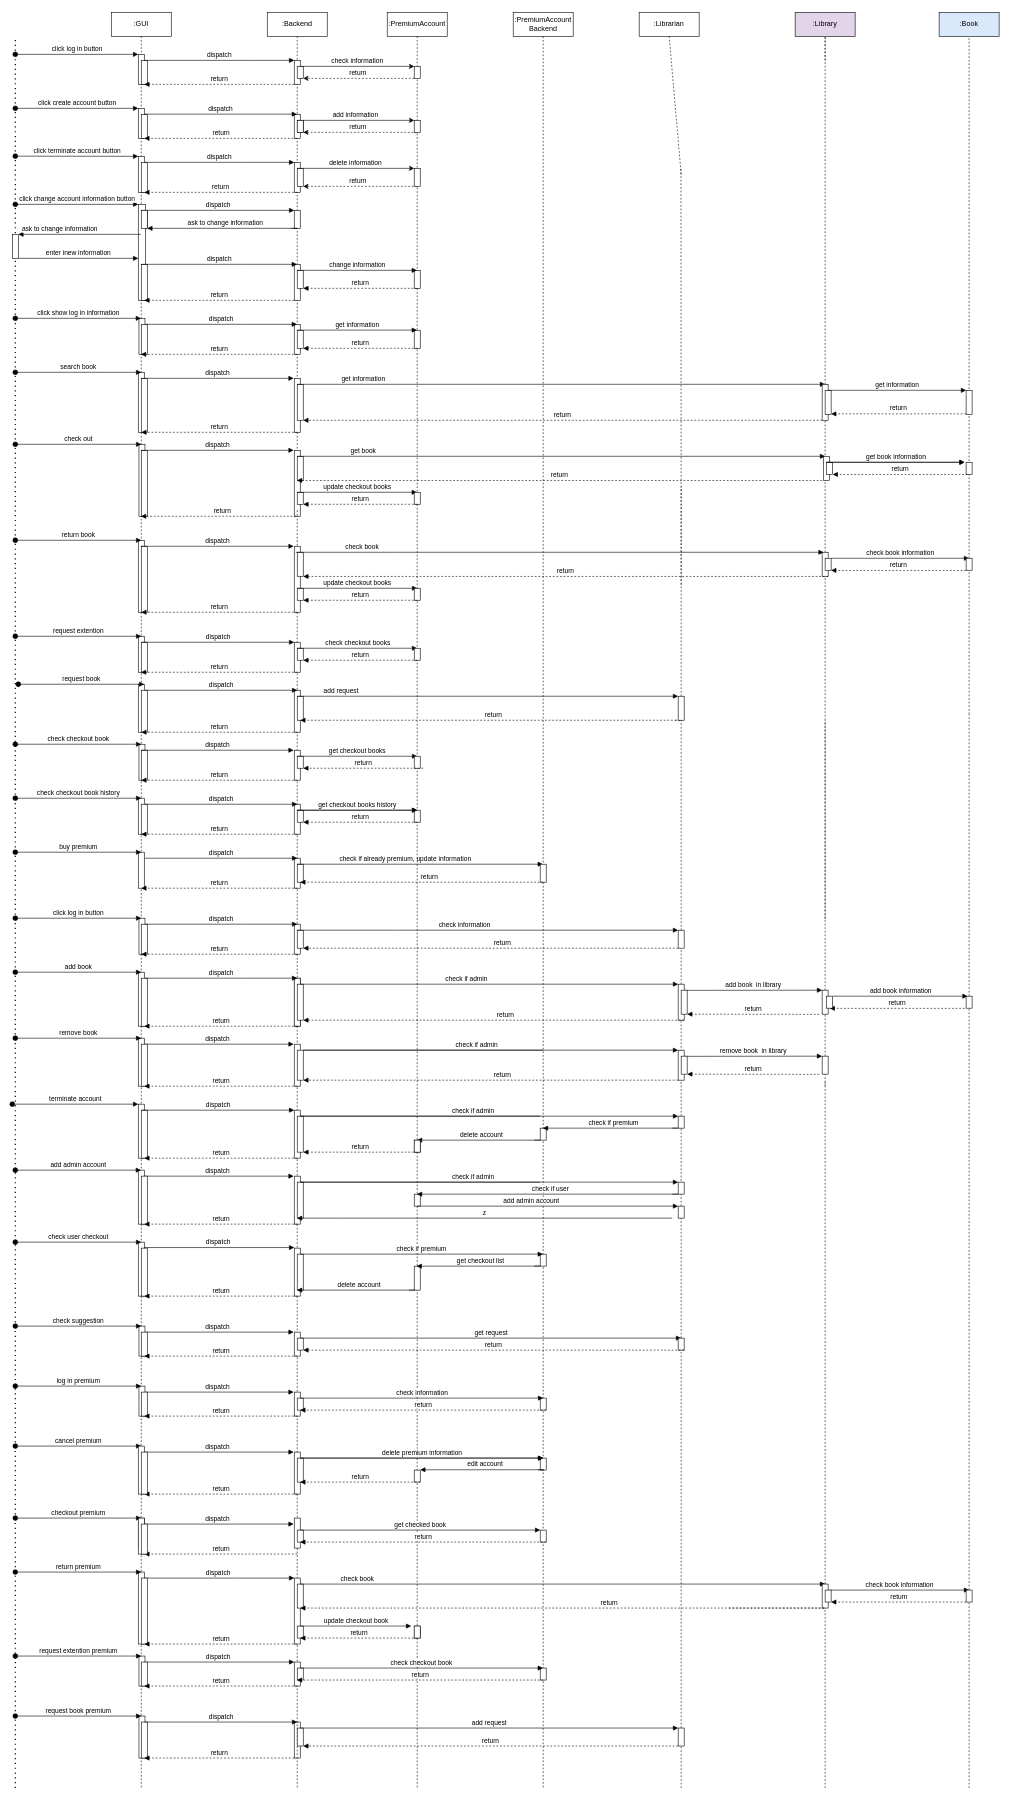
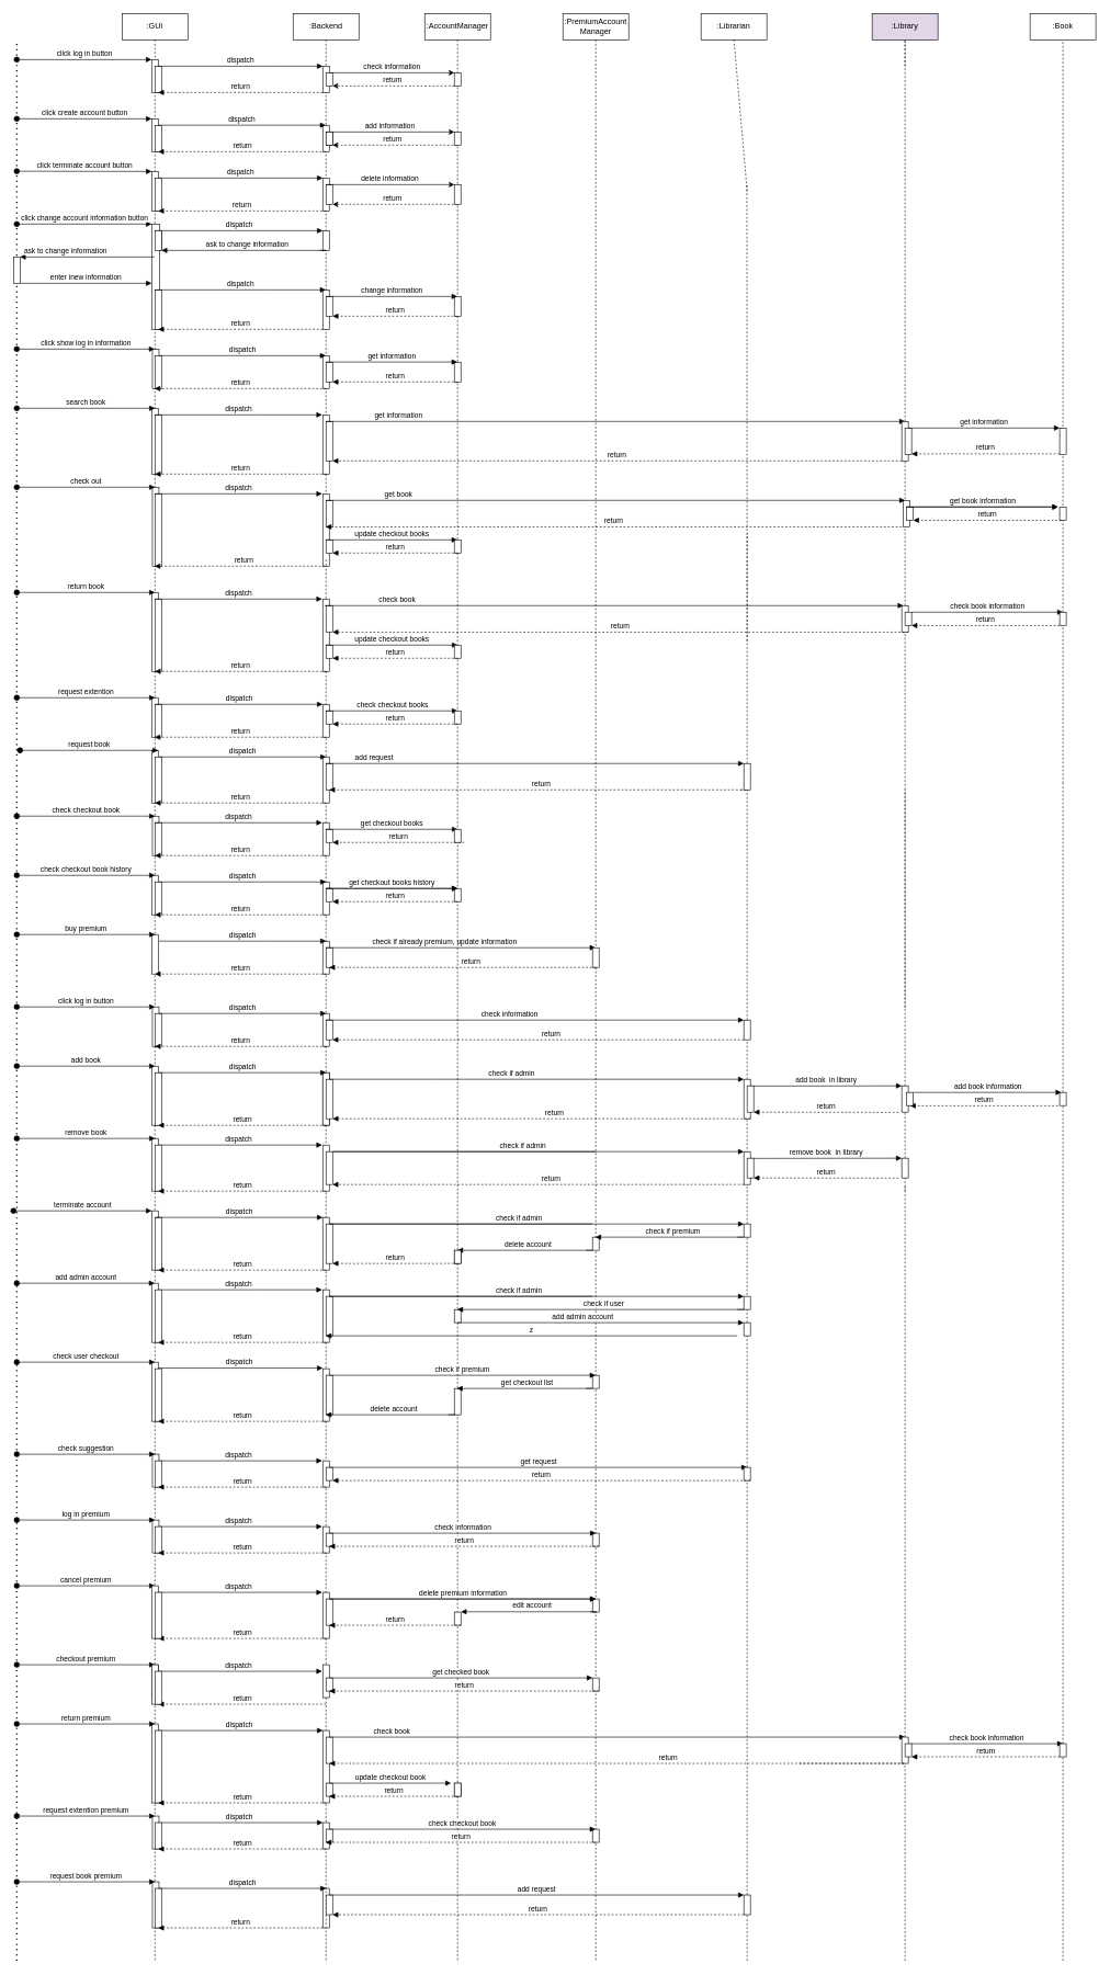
- <mxCell id="177" value=":PremiumAccount" style="shape=umlLifeline;perimeter=lifelinePerimeter;whiteSpace=wrap;html=1;container=0;dropTarget=0;collapsible=0;recursiveResize=0;outlineConnect=0;portConstraint=eastwest;newEdgeStyle={&quot;edgeStyle&quot;:&quot;elbowEdgeStyle&quot;,&quot;elbow&quot;:&quot;vertical&quot;,&quot;curved&quot;:0,&quot;rounded&quot;:0};" vertex="1" parent="1"><mxGeometry x="645" y="20" width="100" height="2960" as="geometry" /></mxCell>
+ <mxCell id="177" value=":AccountManager" style="shape=umlLifeline;perimeter=lifelinePerimeter;whiteSpace=wrap;html=1;container=0;dropTarget=0;collapsible=0;recursiveResize=0;outlineConnect=0;portConstraint=eastwest;newEdgeStyle={&quot;edgeStyle&quot;:&quot;elbowEdgeStyle&quot;,&quot;elbow&quot;:&quot;vertical&quot;,&quot;curved&quot;:0,&quot;rounded&quot;:0};" vertex="1" parent="1"><mxGeometry x="645" y="20" width="100" height="2960" as="geometry" /></mxCell>
- <mxCell id="142" value=":PremiumAccount&lt;br&gt;Backend" style="shape=umlLifeline;perimeter=lifelinePerimeter;whiteSpace=wrap;html=1;container=0;dropTarget=0;collapsible=0;recursiveResize=0;outlineConnect=0;portConstraint=eastwest;newEdgeStyle={&quot;edgeStyle&quot;:&quot;elbowEdgeStyle&quot;,&quot;elbow&quot;:&quot;vertical&quot;,&quot;curved&quot;:0,&quot;rounded&quot;:0};" vertex="1" parent="1"><mxGeometry x="855" y="20" width="100" height="2960" as="geometry" /></mxCell>
+ <mxCell id="142" value=":PremiumAccount&lt;br&gt;Manager" style="shape=umlLifeline;perimeter=lifelinePerimeter;whiteSpace=wrap;html=1;container=0;dropTarget=0;collapsible=0;recursiveResize=0;outlineConnect=0;portConstraint=eastwest;newEdgeStyle={&quot;edgeStyle&quot;:&quot;elbowEdgeStyle&quot;,&quot;elbow&quot;:&quot;vertical&quot;,&quot;curved&quot;:0,&quot;rounded&quot;:0};" vertex="1" parent="1"><mxGeometry x="855" y="20" width="100" height="2960" as="geometry" /></mxCell>
- <mxCell id="160" value=":Book" style="whiteSpace=wrap;html=1;fillColor=#dae8fc;" vertex="1" parent="1"><mxGeometry x="1565" y="20" width="100" height="40" as="geometry" /></mxCell>
+ <mxCell id="160" value=":Book" style="whiteSpace=wrap;html=1;" vertex="1" parent="1"><mxGeometry x="1565" y="20" width="100" height="40" as="geometry" /></mxCell>
